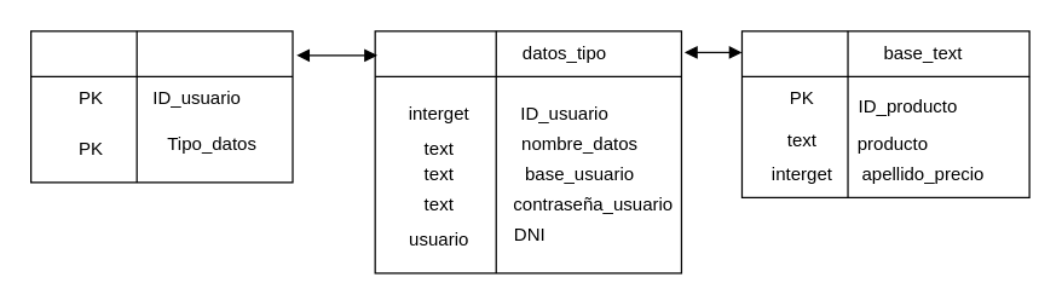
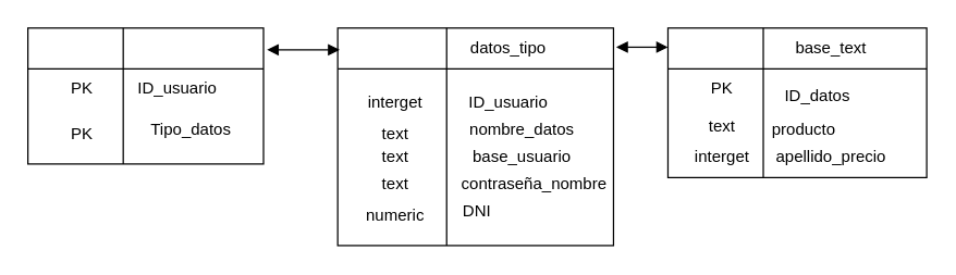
- <mxCell id="15" value="ID_producto" style="text;html=1;strokeColor=none;fillColor=none;align=center;verticalAlign=middle;whiteSpace=wrap;rounded=0;" vertex="1" parent="1"><mxGeometry x="570" y="55" width="60" height="30" as="geometry" /></mxCell>
+ <mxCell id="15" value="ID_datos" style="text;html=1;strokeColor=none;fillColor=none;align=center;verticalAlign=middle;whiteSpace=wrap;rounded=0;" vertex="1" parent="1"><mxGeometry x="570" y="55" width="60" height="30" as="geometry" /></mxCell>
- <mxCell id="10" value="&lt;font style=&quot;vertical-align: inherit;&quot;&gt;&lt;font style=&quot;vertical-align: inherit;&quot;&gt;contraseña_usuario&lt;/font&gt;&lt;/font&gt;" style="text;html=1;strokeColor=none;fillColor=none;align=center;verticalAlign=middle;whiteSpace=wrap;rounded=0;" vertex="1" parent="1"><mxGeometry x="342.5" y="120" width="97.5" height="30" as="geometry" /></mxCell>
+ <mxCell id="10" value="&lt;font style=&quot;vertical-align: inherit;&quot;&gt;&lt;font style=&quot;vertical-align: inherit;&quot;&gt;contraseña_nombre&lt;/font&gt;&lt;/font&gt;" style="text;html=1;strokeColor=none;fillColor=none;align=center;verticalAlign=middle;whiteSpace=wrap;rounded=0;" vertex="1" parent="1"><mxGeometry x="342.5" y="120" width="97.5" height="30" as="geometry" /></mxCell>
- <mxCell id="25" value="usuario" style="text;html=1;strokeColor=none;fillColor=none;align=center;verticalAlign=middle;whiteSpace=wrap;rounded=0;" vertex="1" parent="1"><mxGeometry x="260" y="145" width="60" height="25" as="geometry" /></mxCell>
+ <mxCell id="25" value="numeric" style="text;html=1;strokeColor=none;fillColor=none;align=center;verticalAlign=middle;whiteSpace=wrap;rounded=0;" vertex="1" parent="1"><mxGeometry x="260" y="145" width="60" height="25" as="geometry" /></mxCell>
